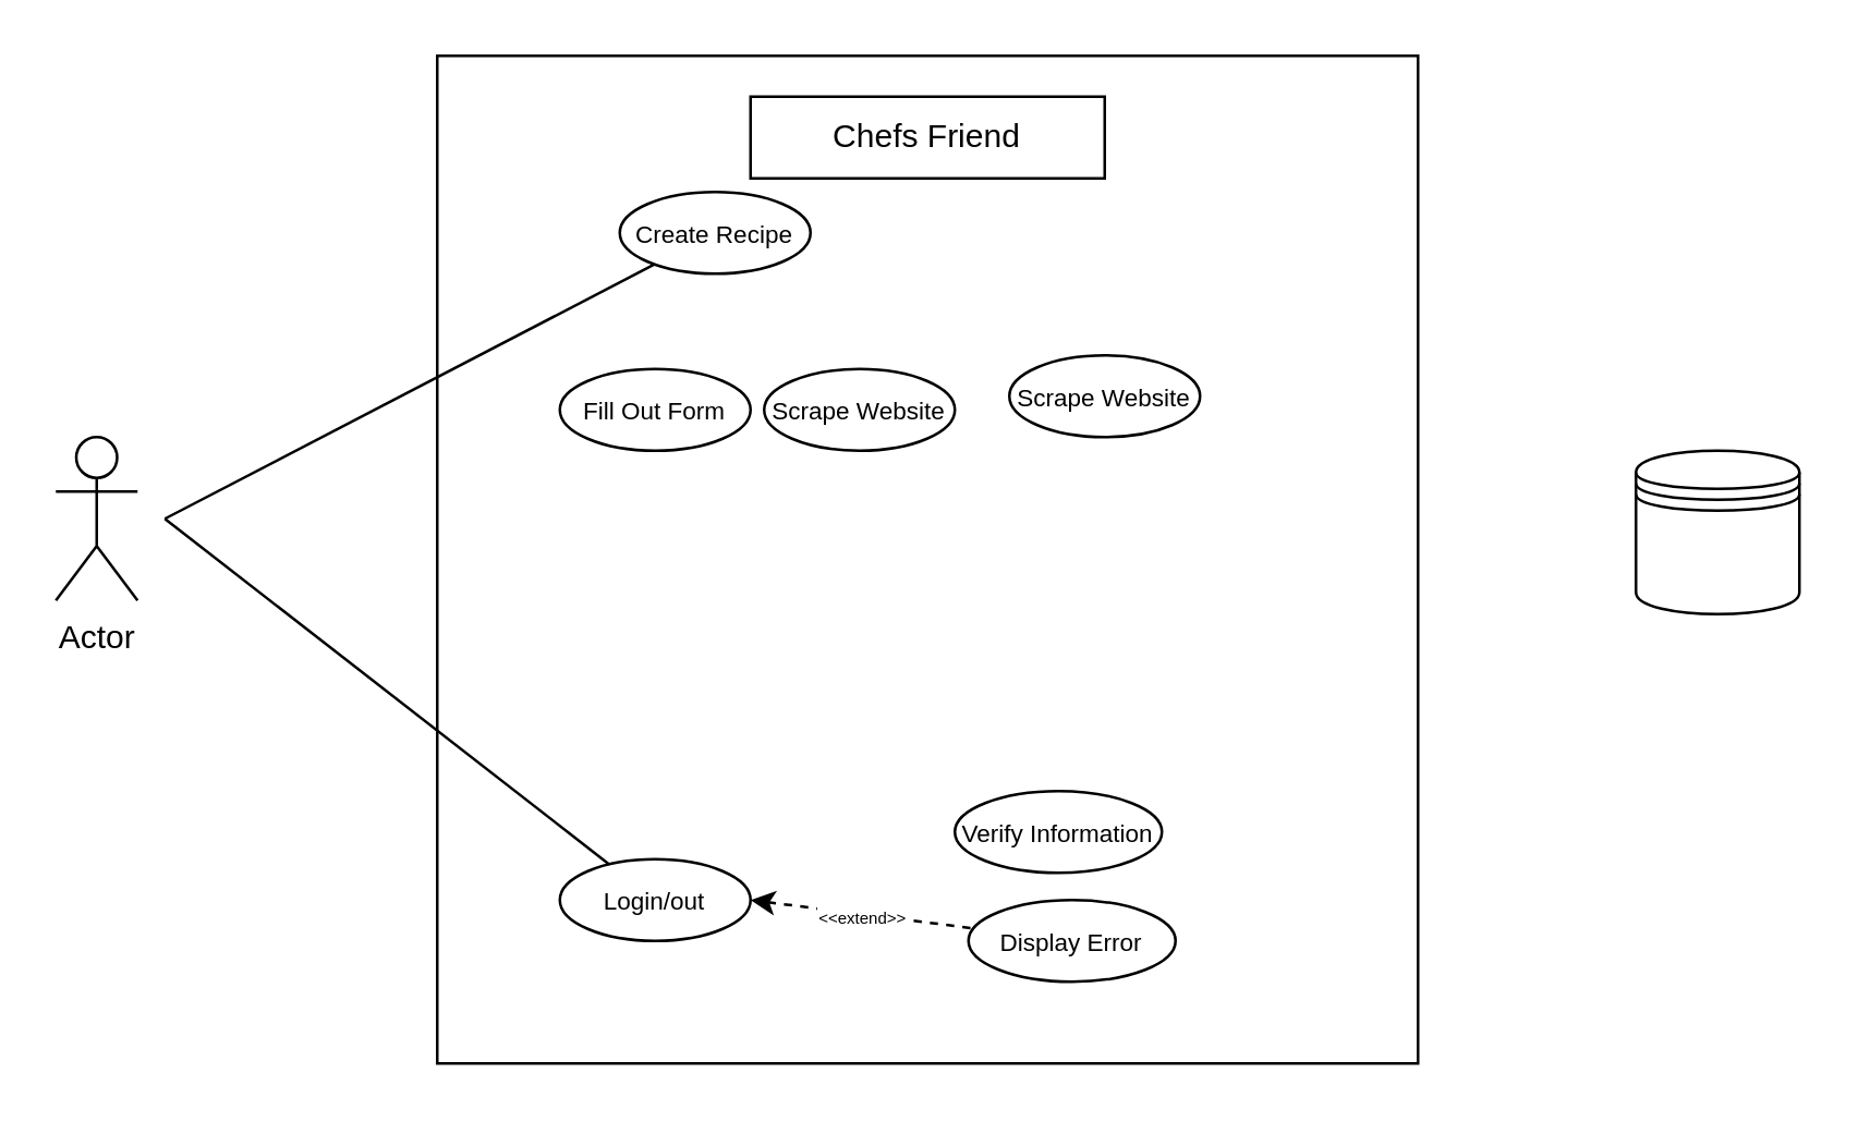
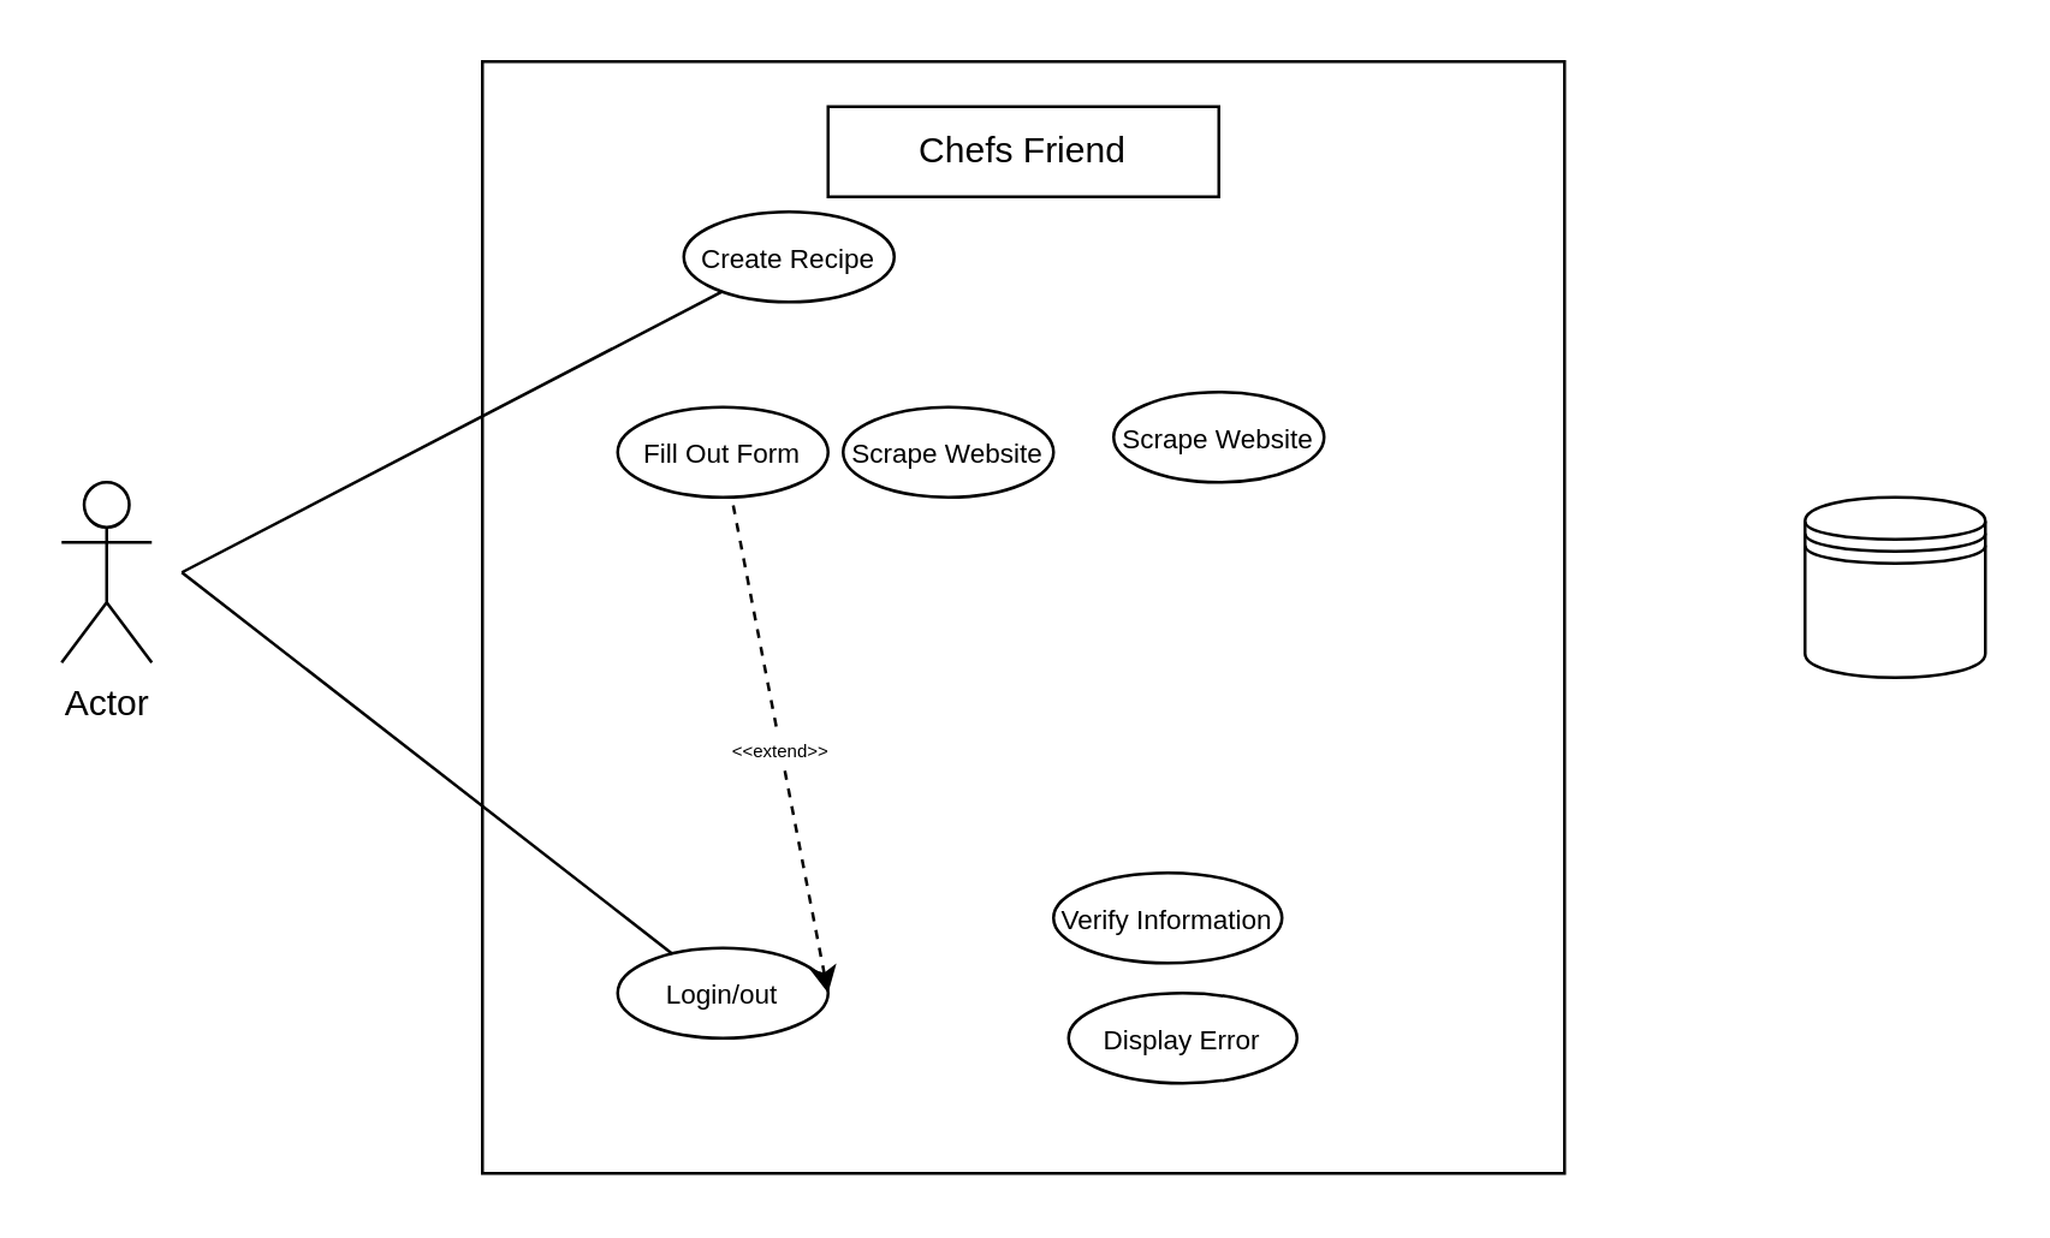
- <mxCell id="12" value="&lt;font style=&quot;font-size: 6px&quot;&gt;&amp;lt;&amp;lt;extend&amp;gt;&amp;gt;&lt;/font&gt;" style="endArrow=none;dashed=1;html=1;exitX=1;exitY=0.5;exitDx=0;exitDy=0;startArrow=classic;startFill=1;" parent="1" source="8" target="11" edge="1"><mxGeometry width="50" height="50" relative="1" as="geometry"><mxPoint x="180" y="270" as="sourcePoint" /><mxPoint x="230" y="220" as="targetPoint" /></mxGeometry></mxCell>
+ <mxCell id="12" value="&lt;font style=&quot;font-size: 6px&quot;&gt;&amp;lt;&amp;lt;extend&amp;gt;&amp;gt;&lt;/font&gt;" style="endArrow=none;dashed=1;html=1;exitX=1;exitY=0.5;exitDx=0;exitDy=0;startArrow=classic;startFill=1;" parent="1" source="8" target="14" edge="1"><mxGeometry width="50" height="50" relative="1" as="geometry"><mxPoint x="180" y="270" as="sourcePoint" /><mxPoint x="230" y="220" as="targetPoint" /></mxGeometry></mxCell>
